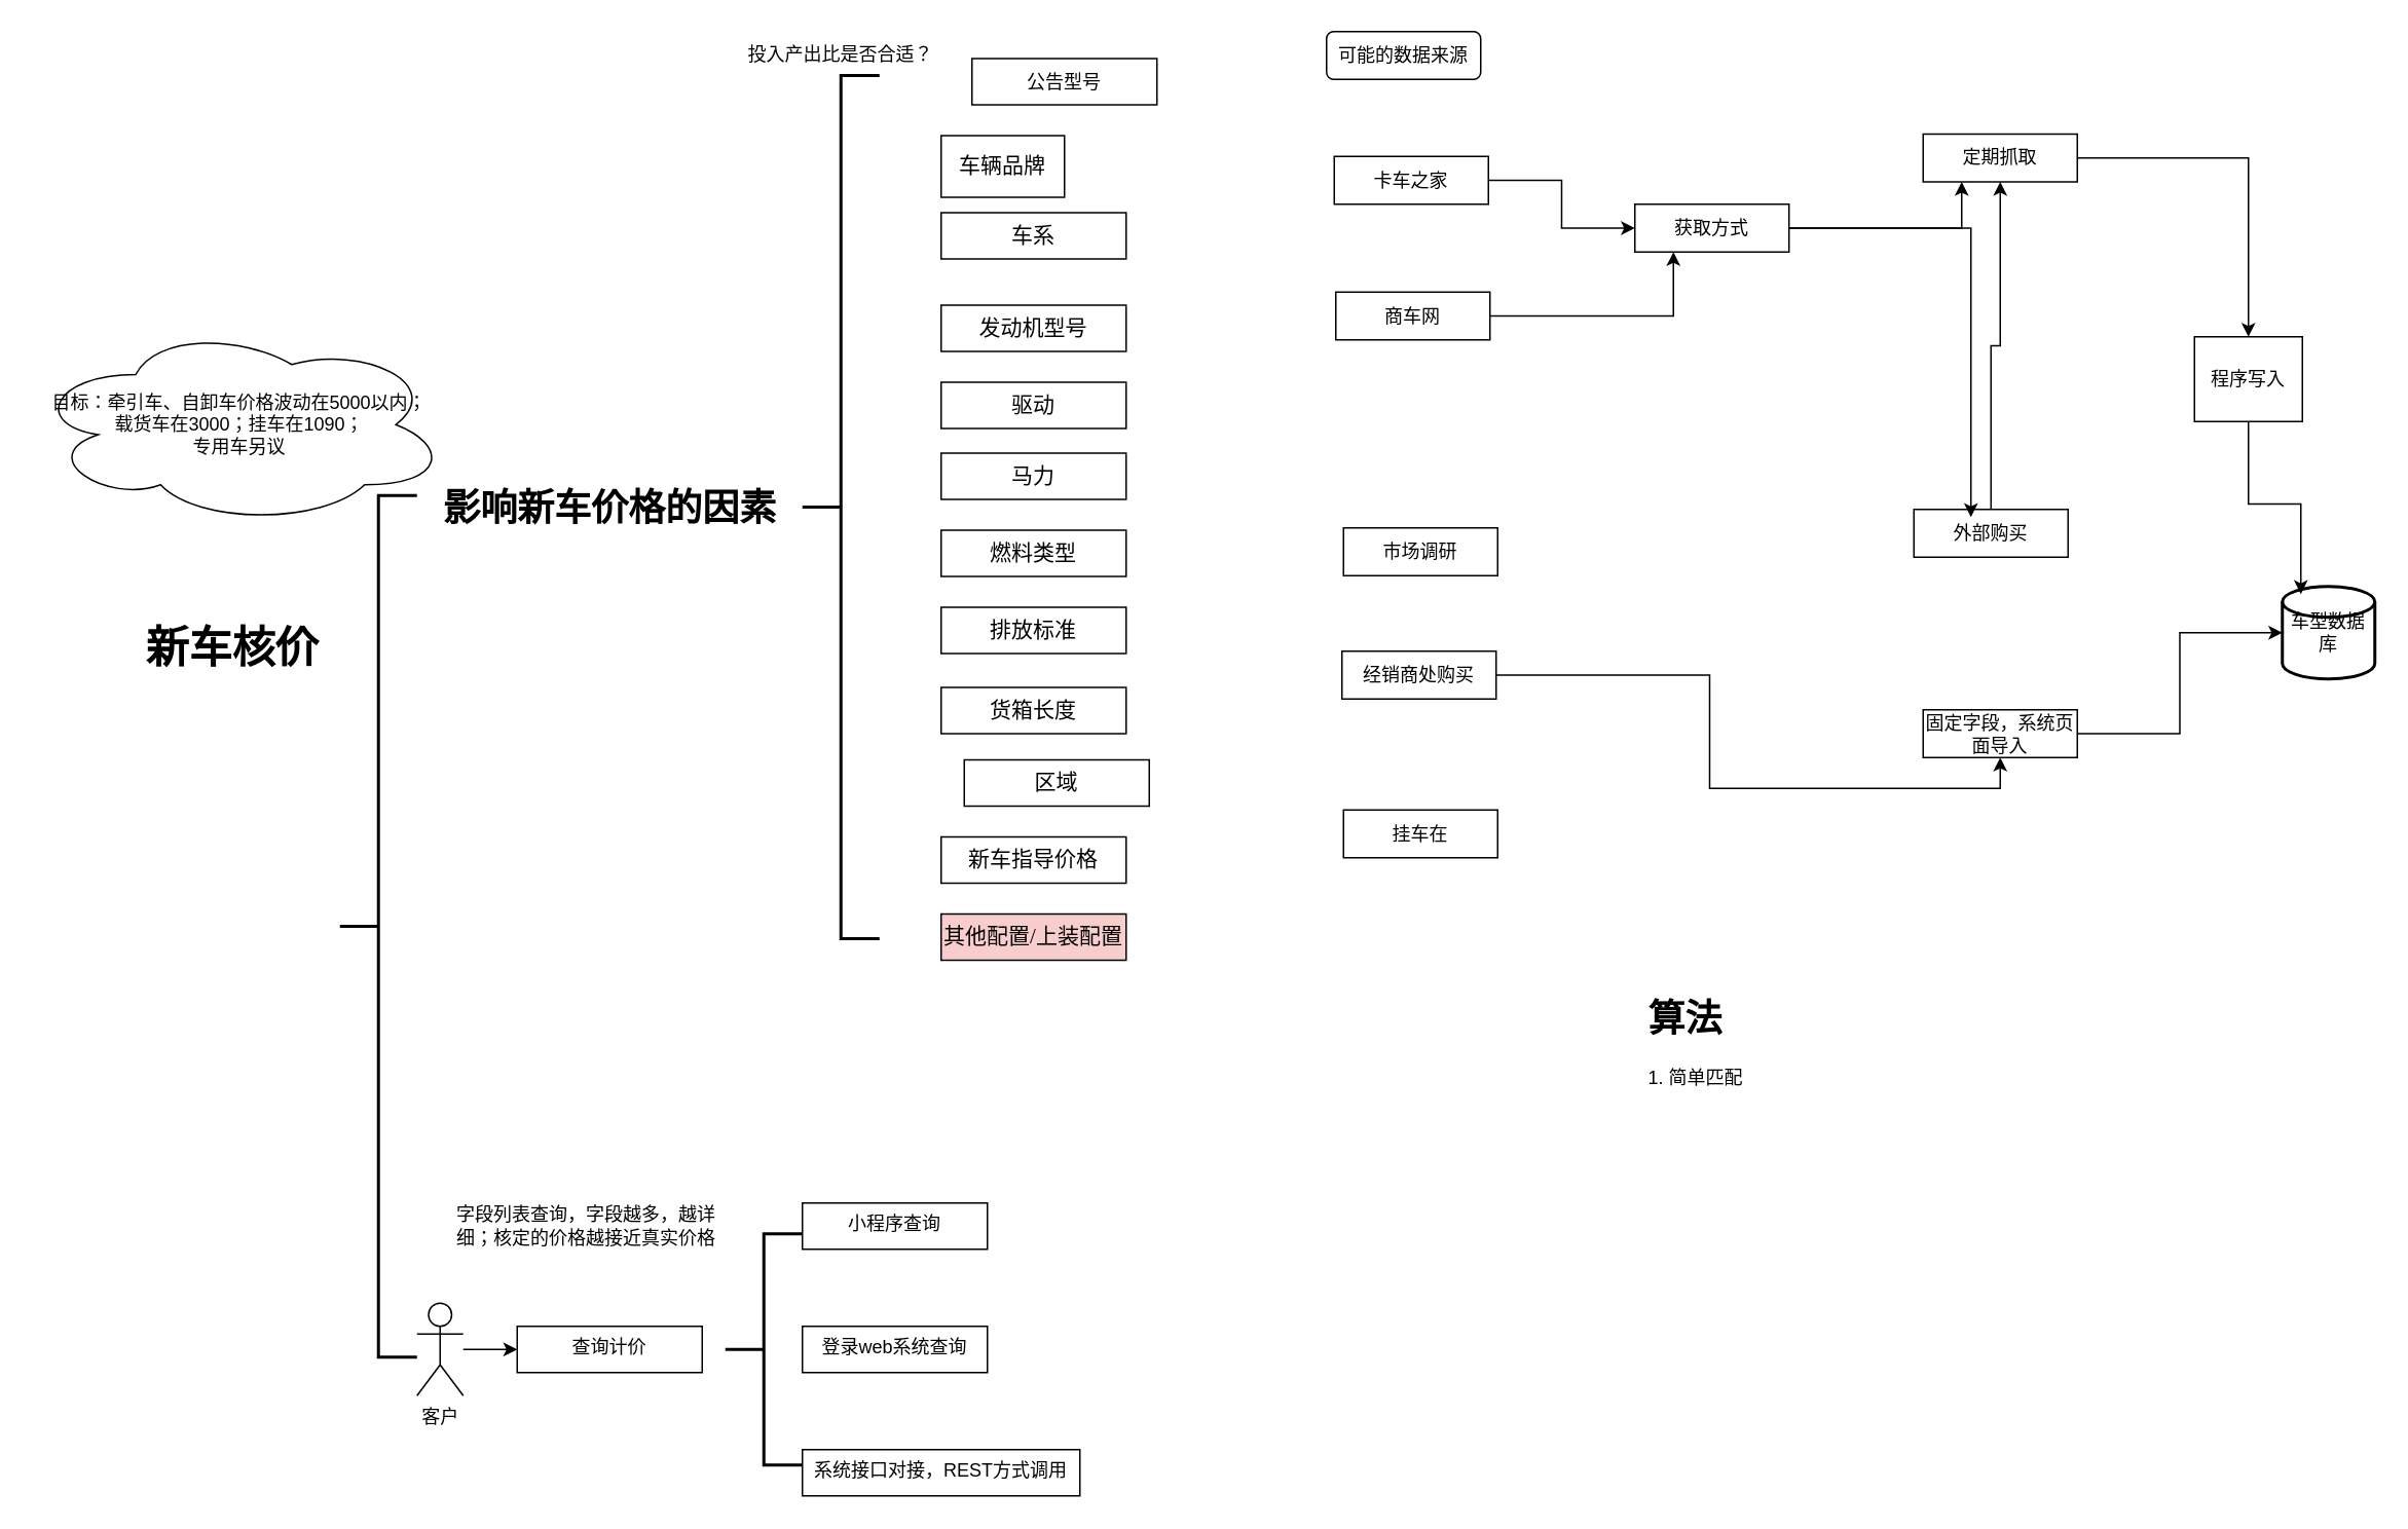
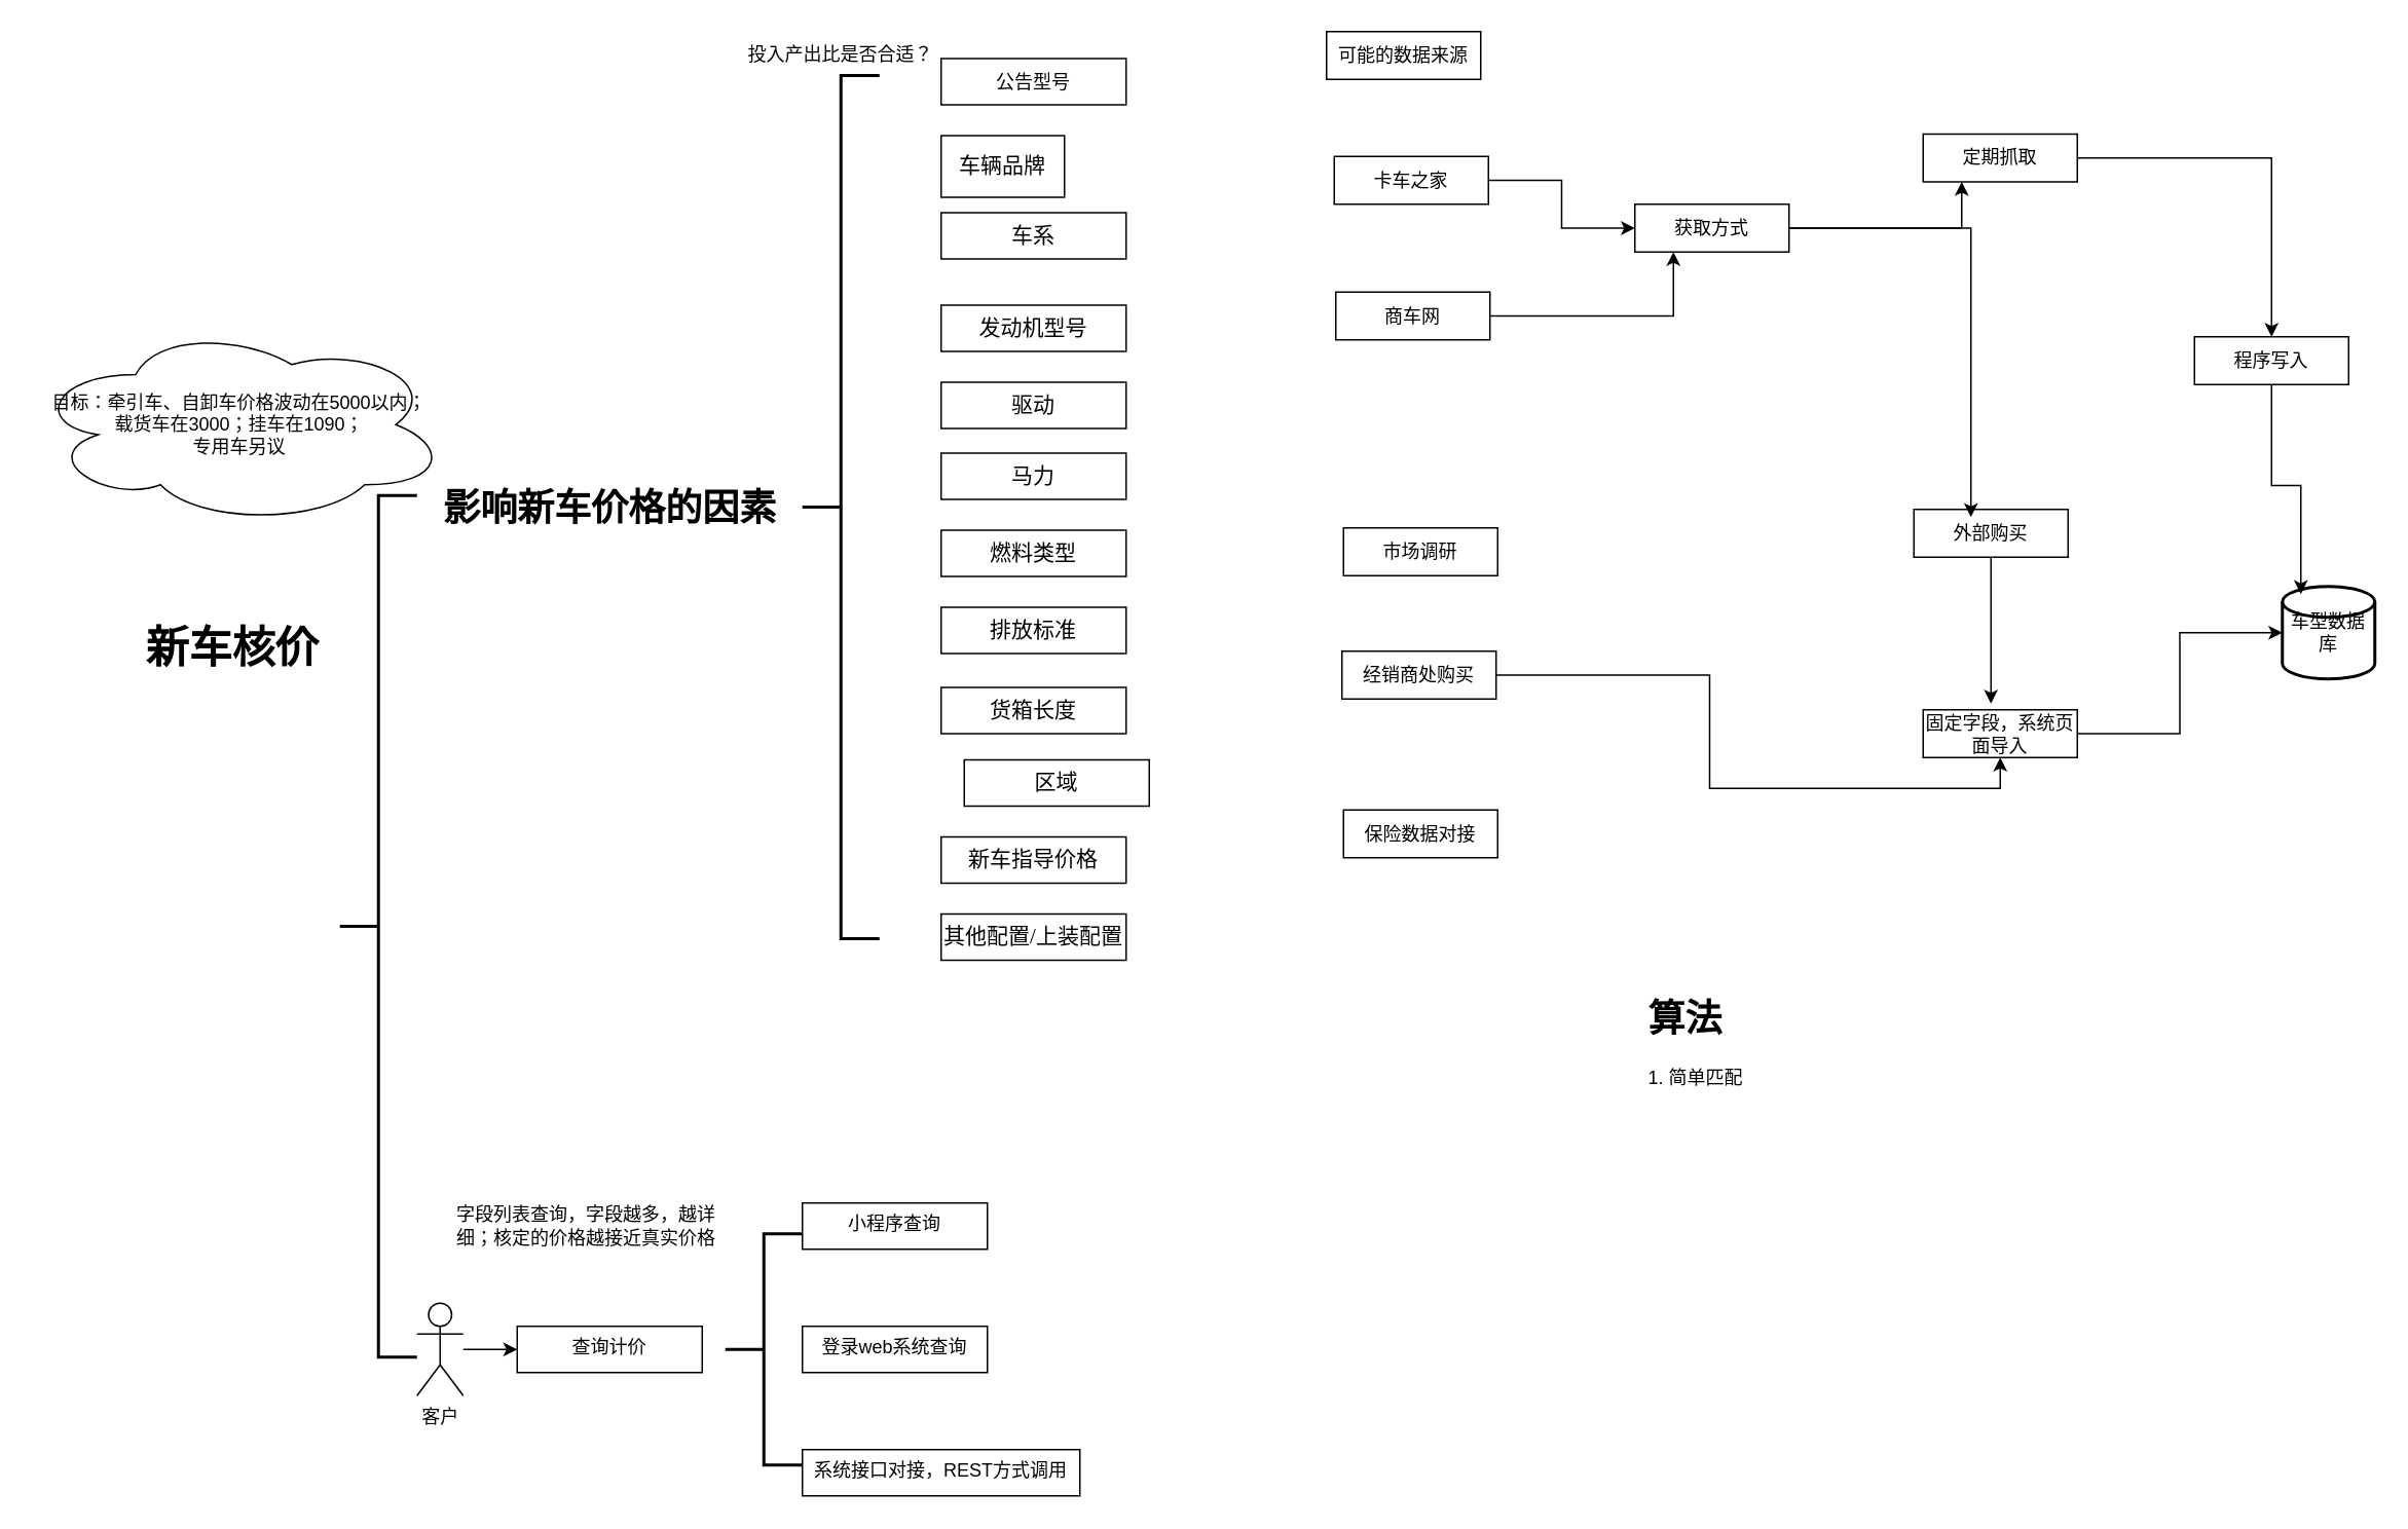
- <mxCell id="21" value="可能的数据来源" style="whiteSpace=wrap;html=1;rounded=1;" vertex="1" parent="1"><mxGeometry x="860" y="20" width="100" height="31" as="geometry" /></mxCell>
+ <mxCell id="21" value="可能的数据来源" style="whiteSpace=wrap;html=1;" vertex="1" parent="1"><mxGeometry x="860" y="20" width="100" height="31" as="geometry" /></mxCell>
- <mxCell id="8" value="公告型号" style="whiteSpace=wrap;html=1;" vertex="1" parent="1"><mxGeometry x="630" y="37.5" width="120" height="30" as="geometry" /></mxCell>
+ <mxCell id="8" value="公告型号" style="whiteSpace=wrap;html=1;" vertex="1" parent="1"><mxGeometry x="610" y="37.5" width="120" height="30" as="geometry" /></mxCell>
- <mxCell id="36" style="edgeStyle=orthogonalEdgeStyle;rounded=0;orthogonalLoop=1;jettySize=auto;html=1;" edge="1" parent="1" source="30" target="29"><mxGeometry relative="1" as="geometry" /></mxCell>
+ <mxCell id="36" style="edgeStyle=orthogonalEdgeStyle;rounded=0;orthogonalLoop=1;jettySize=auto;html=1;entryX=0.44;entryY=-0.129;entryDx=0;entryDy=0;entryPerimeter=0;" edge="1" parent="1" source="30" target="34"><mxGeometry relative="1" as="geometry" /></mxCell>
- <mxCell id="35" value="程序写入" style="whiteSpace=wrap;html=1;" vertex="1" parent="1"><mxGeometry x="1423" y="218" width="70" height="55" as="geometry" /></mxCell>
+ <mxCell id="35" value="程序写入" style="whiteSpace=wrap;html=1;" vertex="1" parent="1"><mxGeometry x="1423" y="218" width="100" height="31" as="geometry" /></mxCell>
- <mxCell id="45" value="挂车在" style="whiteSpace=wrap;html=1;" vertex="1" parent="1"><mxGeometry x="871" y="525" width="100" height="31" as="geometry" /></mxCell>
+ <mxCell id="45" value="保险数据对接" style="whiteSpace=wrap;html=1;" vertex="1" parent="1"><mxGeometry x="871" y="525" width="100" height="31" as="geometry" /></mxCell>
- <mxCell id="20" value="&lt;div style=&quot;line-height: 1.3; font-family: &amp;quot;Source Han Sans CN&amp;quot;; text-align: left; vertical-align: top; font-size: 14px;&quot;&gt;&lt;div style=&quot;line-height: 1.3; vertical-align: top;&quot;&gt;&lt;div style=&quot;line-height: 1.3; vertical-align: top;&quot;&gt;&lt;div style=&quot;line-height: 1.3; vertical-align: top;&quot;&gt;&lt;div style=&quot;line-height: 1.3; vertical-align: top;&quot;&gt;&lt;div style=&quot;line-height: 1.3; vertical-align: top;&quot;&gt;&lt;div style=&quot;line-height: 1.3; vertical-align: top;&quot;&gt;&lt;p&gt;其他配置/上装配置&lt;/p&gt;&lt;/div&gt;&lt;/div&gt;&lt;/div&gt;&lt;/div&gt;&lt;/div&gt;&lt;/div&gt;&lt;/div&gt;" style="whiteSpace=wrap;html=1;fillColor=#f8cecc;" vertex="1" parent="1"><mxGeometry x="610" y="592.5" width="120" height="30" as="geometry" /></mxCell>
+ <mxCell id="20" value="&lt;div style=&quot;line-height: 1.3; font-family: &amp;quot;Source Han Sans CN&amp;quot;; text-align: left; vertical-align: top; font-size: 14px;&quot;&gt;&lt;div style=&quot;line-height: 1.3; vertical-align: top;&quot;&gt;&lt;div style=&quot;line-height: 1.3; vertical-align: top;&quot;&gt;&lt;div style=&quot;line-height: 1.3; vertical-align: top;&quot;&gt;&lt;div style=&quot;line-height: 1.3; vertical-align: top;&quot;&gt;&lt;div style=&quot;line-height: 1.3; vertical-align: top;&quot;&gt;&lt;div style=&quot;line-height: 1.3; vertical-align: top;&quot;&gt;&lt;p&gt;其他配置/上装配置&lt;/p&gt;&lt;/div&gt;&lt;/div&gt;&lt;/div&gt;&lt;/div&gt;&lt;/div&gt;&lt;/div&gt;&lt;/div&gt;" style="whiteSpace=wrap;html=1;" vertex="1" parent="1"><mxGeometry x="610" y="592.5" width="120" height="30" as="geometry" /></mxCell>
